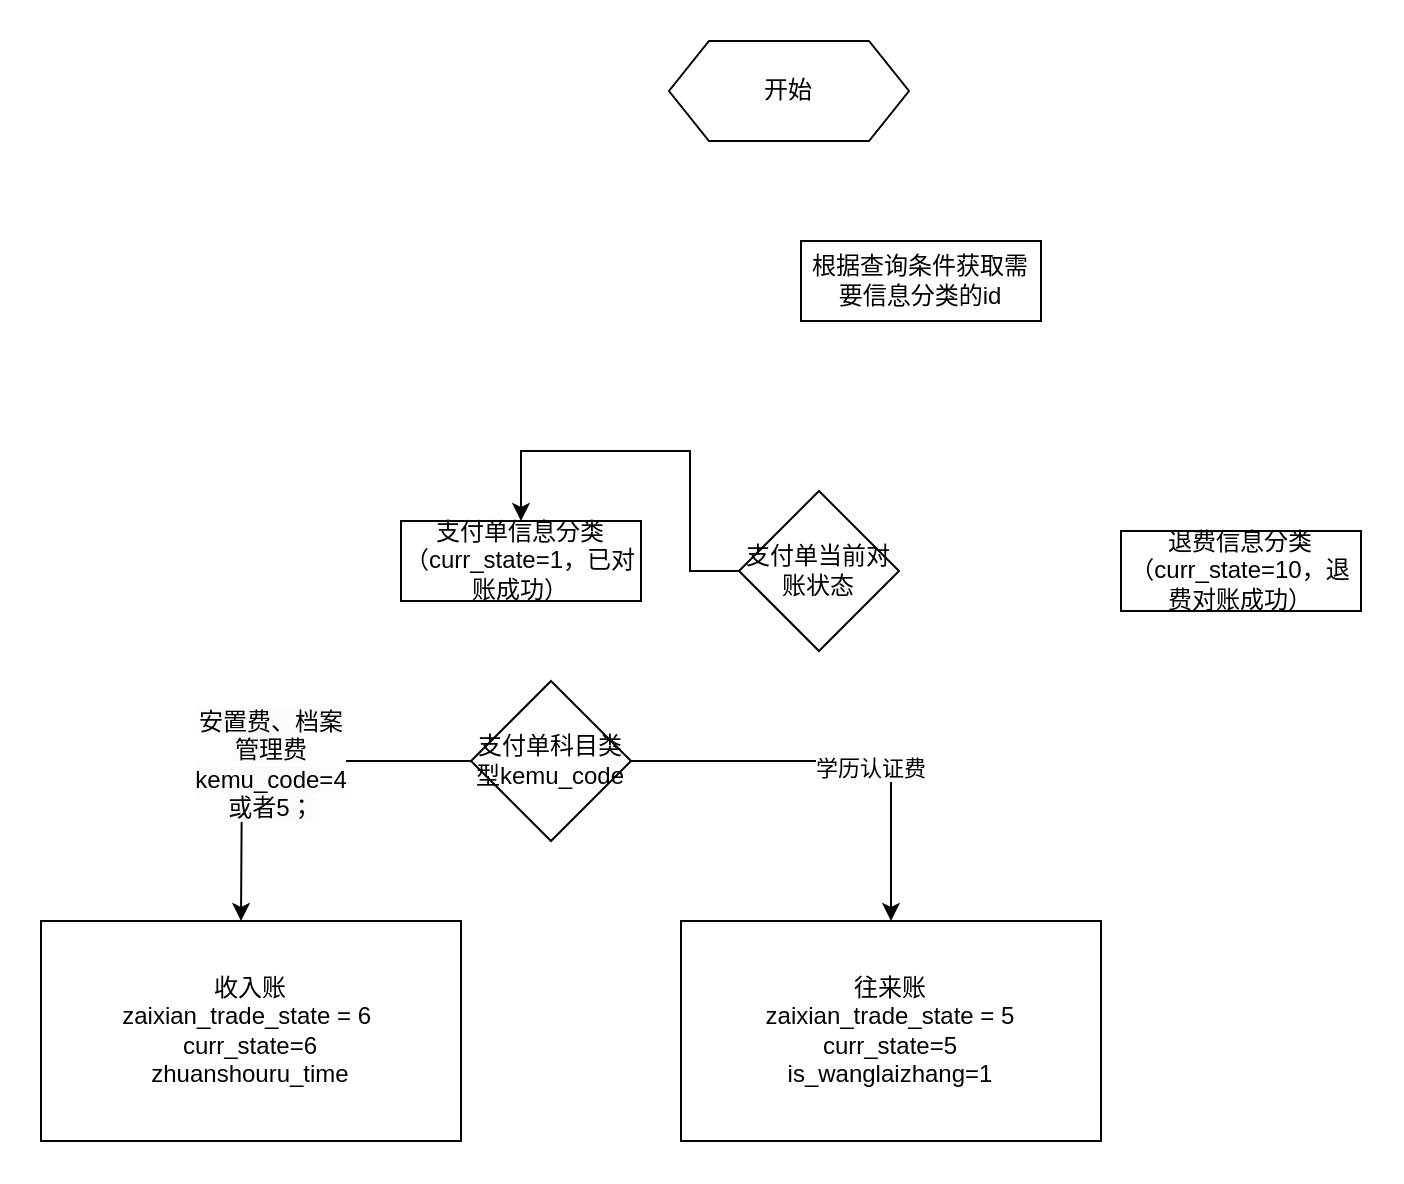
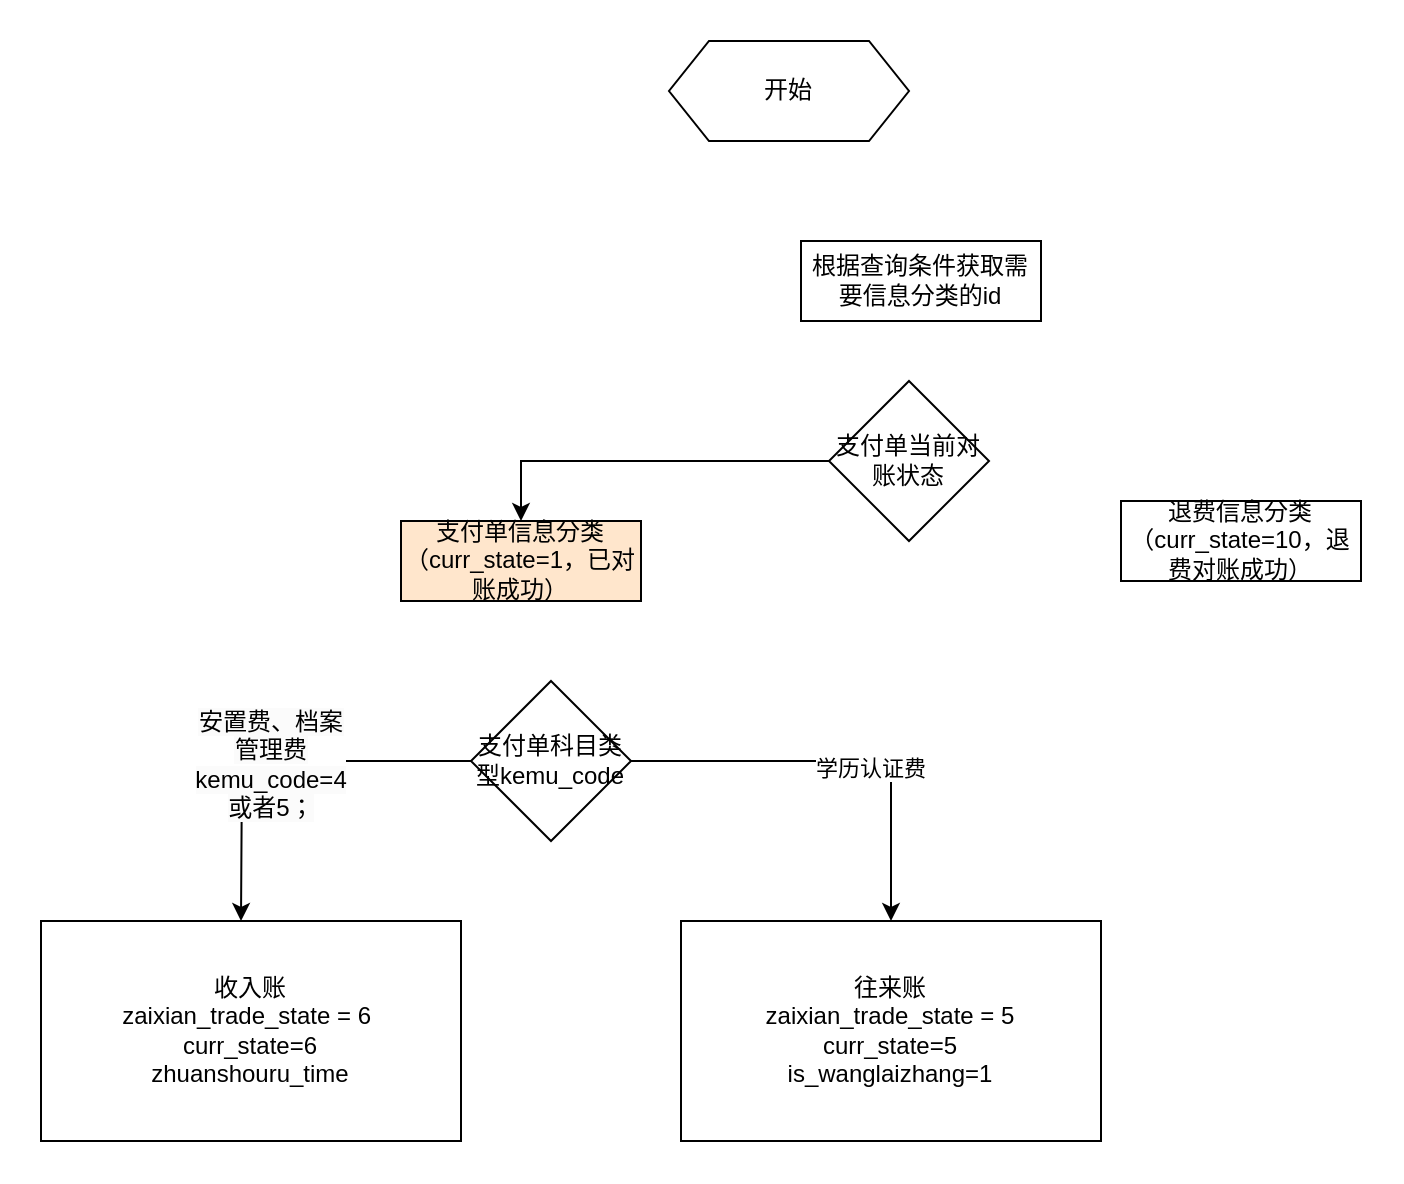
- <mxCell id="4" value="支付单信息分类（curr_state=1，已对账成功）" style="rounded=0;whiteSpace=wrap;html=1;" vertex="1" parent="1"><mxGeometry x="200" y="260" width="120" height="40" as="geometry" /></mxCell>
+ <mxCell id="4" value="支付单信息分类（curr_state=1，已对账成功）" style="rounded=0;whiteSpace=wrap;html=1;fillColor=#ffe6cc;" vertex="1" parent="1"><mxGeometry x="200" y="260" width="120" height="40" as="geometry" /></mxCell>
- <mxCell id="7" value="支付单当前对账状态" style="rhombus;whiteSpace=wrap;html=1;" vertex="1" parent="1"><mxGeometry x="369" y="245" width="80" height="80" as="geometry" /></mxCell>
+ <mxCell id="7" value="支付单当前对账状态" style="rhombus;whiteSpace=wrap;html=1;" vertex="1" parent="1"><mxGeometry x="414" y="190" width="80" height="80" as="geometry" /></mxCell>
- <mxCell id="5" value="退费信息分类（curr_state=10，退费对账成功）" style="rounded=0;whiteSpace=wrap;html=1;" vertex="1" parent="1"><mxGeometry x="560" y="265" width="120" height="40" as="geometry" /></mxCell>
+ <mxCell id="5" value="退费信息分类（curr_state=10，退费对账成功）" style="rounded=0;whiteSpace=wrap;html=1;" vertex="1" parent="1"><mxGeometry x="560" y="250" width="120" height="40" as="geometry" /></mxCell>
